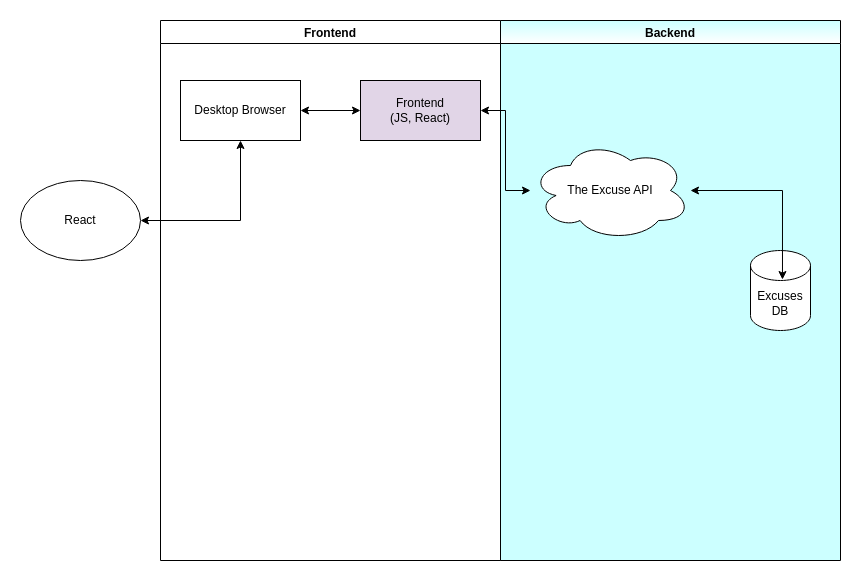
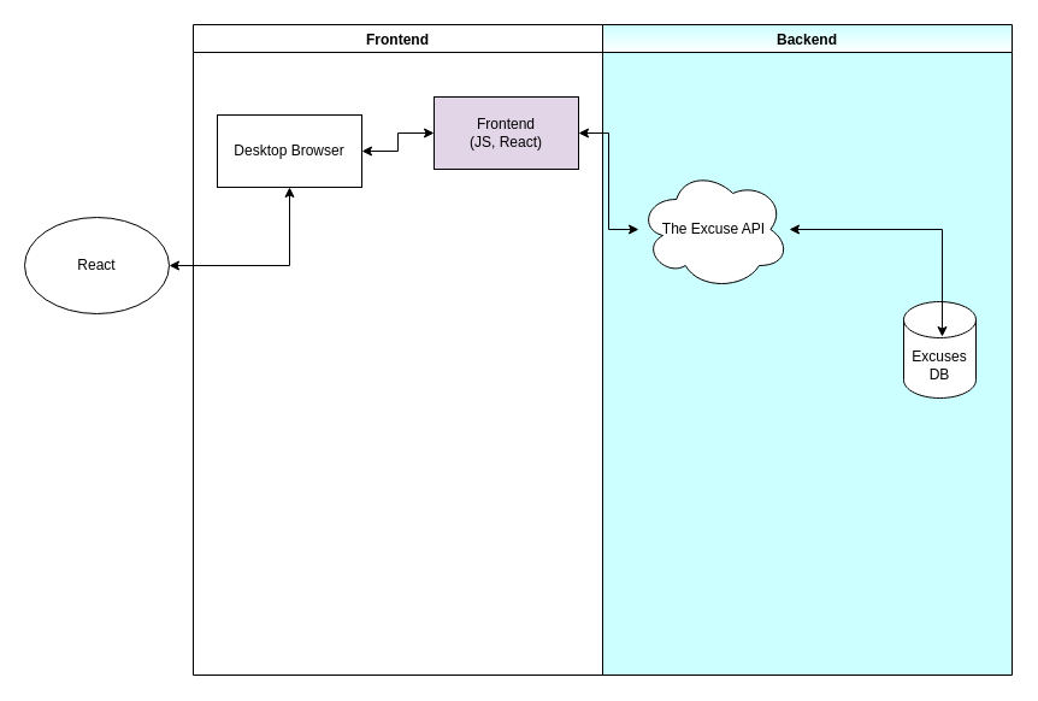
- <mxCell id="7" value="Desktop Browser" style="rounded=0;whiteSpace=wrap;html=1;" parent="1" vertex="1"><mxGeometry x="180" y="80" width="120" height="60" as="geometry" /></mxCell>
+ <mxCell id="7" value="Desktop Browser" style="rounded=0;whiteSpace=wrap;html=1;" parent="1" vertex="1"><mxGeometry x="180" y="95" width="120" height="60" as="geometry" /></mxCell>
- <mxCell id="3" value="The Excuse API" style="ellipse;shape=cloud;whiteSpace=wrap;html=1;" parent="1" vertex="1"><mxGeometry x="530" y="140" width="160" height="100" as="geometry" /></mxCell>
+ <mxCell id="3" value="The Excuse API" style="ellipse;shape=cloud;whiteSpace=wrap;html=1;" parent="1" vertex="1"><mxGeometry x="530" y="140" width="125" height="100" as="geometry" /></mxCell>
